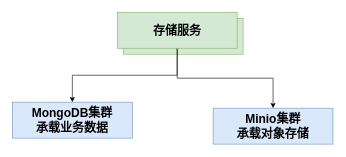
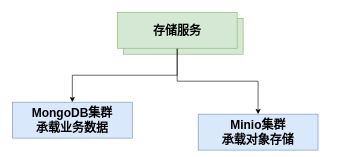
- <mxCell id="7" value="Minio集群&lt;br style=&quot;font-size: 20px;&quot;&gt;承载对象存储" style="rounded=0;whiteSpace=wrap;html=1;fontStyle=1;fontSize=20;fillColor=#dae8fc;strokeColor=#6c8ebf;" vertex="1" parent="1"><mxGeometry x="355" y="180" width="200" height="60" as="geometry" /></mxCell>
+ <mxCell id="7" value="Minio集群&lt;br style=&quot;font-size: 20px;&quot;&gt;承载对象存储" style="rounded=0;whiteSpace=wrap;html=1;fontStyle=1;fontSize=20;fillColor=#dae8fc;strokeColor=#6c8ebf;" vertex="1" parent="1"><mxGeometry x="330" y="190" width="200" height="60" as="geometry" /></mxCell>
